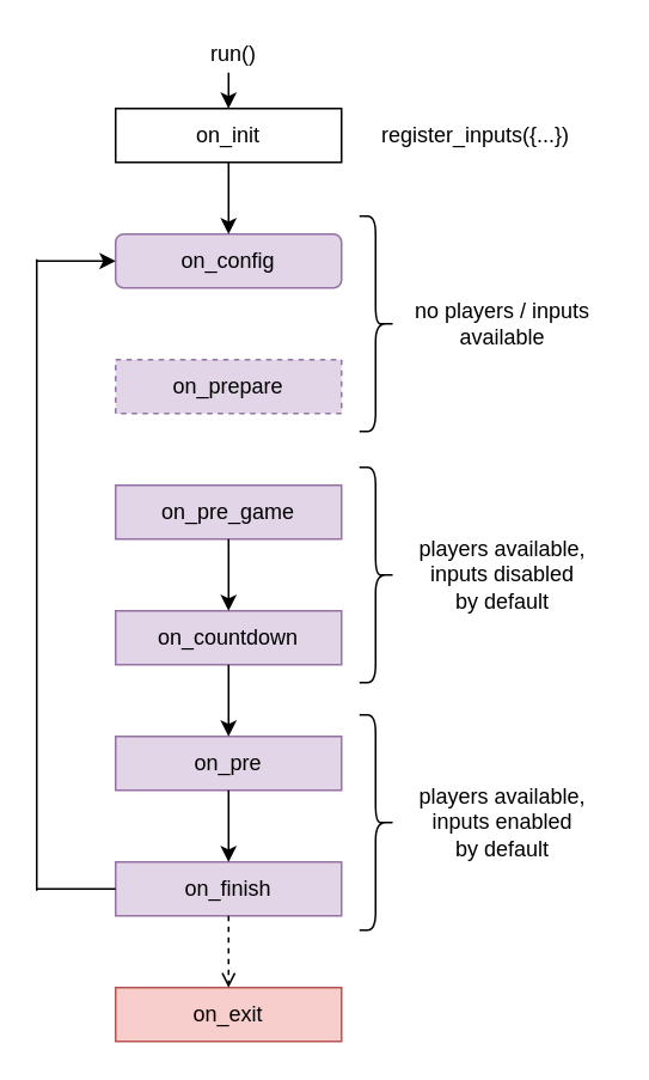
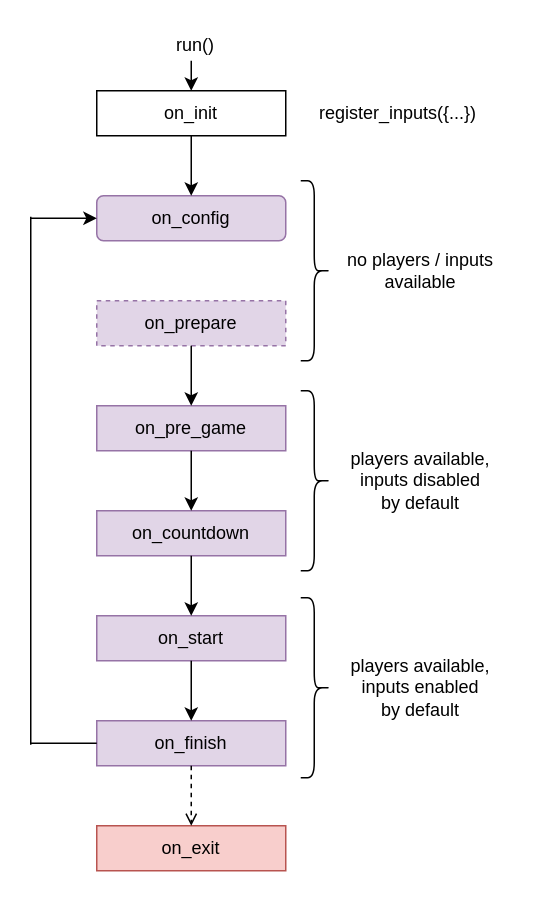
+ <mxCell id="11" value="" style="endArrow=classic;html=1;exitX=0.5;exitY=1;exitDx=0;exitDy=0;entryX=0.5;entryY=0;entryDx=0;entryDy=0;" parent="1" source="4" target="5" edge="1"><mxGeometry width="50" height="50" relative="1" as="geometry"><mxPoint x="20" y="400" as="sourcePoint" /><mxPoint x="70" y="350" as="targetPoint" /></mxGeometry></mxCell>
- <mxCell id="7" value="on_pre" style="rounded=0;whiteSpace=wrap;html=1;fillColor=#e1d5e7;strokeColor=#9673a6;" parent="1" vertex="1"><mxGeometry x="64" y="410" width="126" height="30" as="geometry" /></mxCell>
+ <mxCell id="7" value="on_start" style="rounded=0;whiteSpace=wrap;html=1;fillColor=#e1d5e7;strokeColor=#9673a6;" parent="1" vertex="1"><mxGeometry x="64" y="410" width="126" height="30" as="geometry" /></mxCell>
